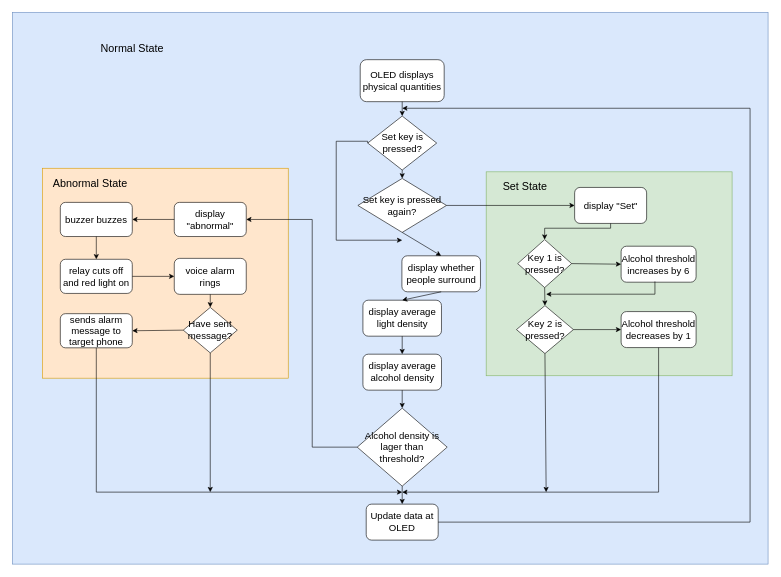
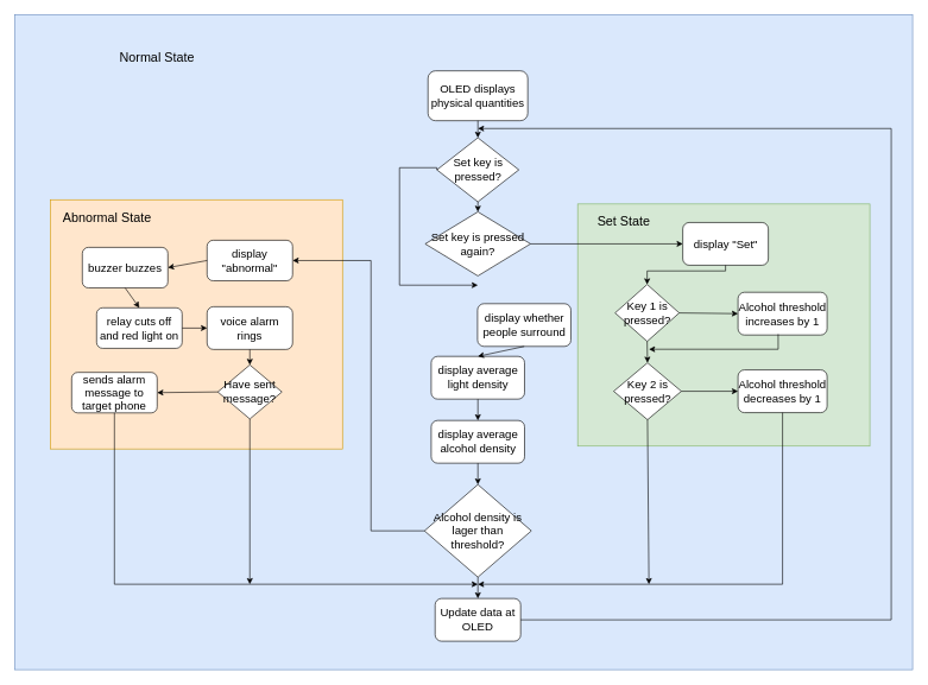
- <mxCell id="6" value="buzzer buzzes" style="rounded=1;whiteSpace=wrap;html=1;container=0;fontSize=16;" vertex="1" parent="3"><mxGeometry x="30" y="56.923" width="120" height="56.923" as="geometry" /></mxCell>
+ <mxCell id="6" value="buzzer buzzes" style="rounded=1;whiteSpace=wrap;html=1;container=0;fontSize=16;" vertex="1" parent="3"><mxGeometry x="45" y="66.923" width="120" height="56.923" as="geometry" /></mxCell>
- <mxCell id="40" value="" style="endArrow=classic;html=1;rounded=0;exitX=0.5;exitY=1;exitDx=0;exitDy=0;entryX=0.5;entryY=0;entryDx=0;entryDy=0;" edge="1" parent="1" source="36" target="32"><mxGeometry width="50" height="50" relative="1" as="geometry"><mxPoint x="780" y="360" as="sourcePoint" /><mxPoint x="830" y="310" as="targetPoint" /></mxGeometry></mxCell>
- <mxCell id="24" value="Alcohol threshold increases by 6" style="rounded=1;whiteSpace=wrap;html=1;container=0;fontSize=16;" vertex="1" parent="19"><mxGeometry x="225" y="124" width="125" height="60" as="geometry" /></mxCell>
+ <mxCell id="24" value="Alcohol threshold increases by 1" style="rounded=1;whiteSpace=wrap;html=1;container=0;fontSize=16;" vertex="1" parent="19"><mxGeometry x="225" y="124" width="125" height="60" as="geometry" /></mxCell>
- <mxCell id="7" value="relay cuts off and red light on" style="rounded=1;whiteSpace=wrap;html=1;container=0;fontSize=16;" vertex="1" parent="3"><mxGeometry x="30" y="151.795" width="120" height="56.923" as="geometry" /></mxCell>
+ <mxCell id="7" value="relay cuts off and red light on" style="rounded=1;whiteSpace=wrap;html=1;container=0;fontSize=16;" vertex="1" parent="3"><mxGeometry x="65" y="151.795" width="120" height="56.923" as="geometry" /></mxCell>
